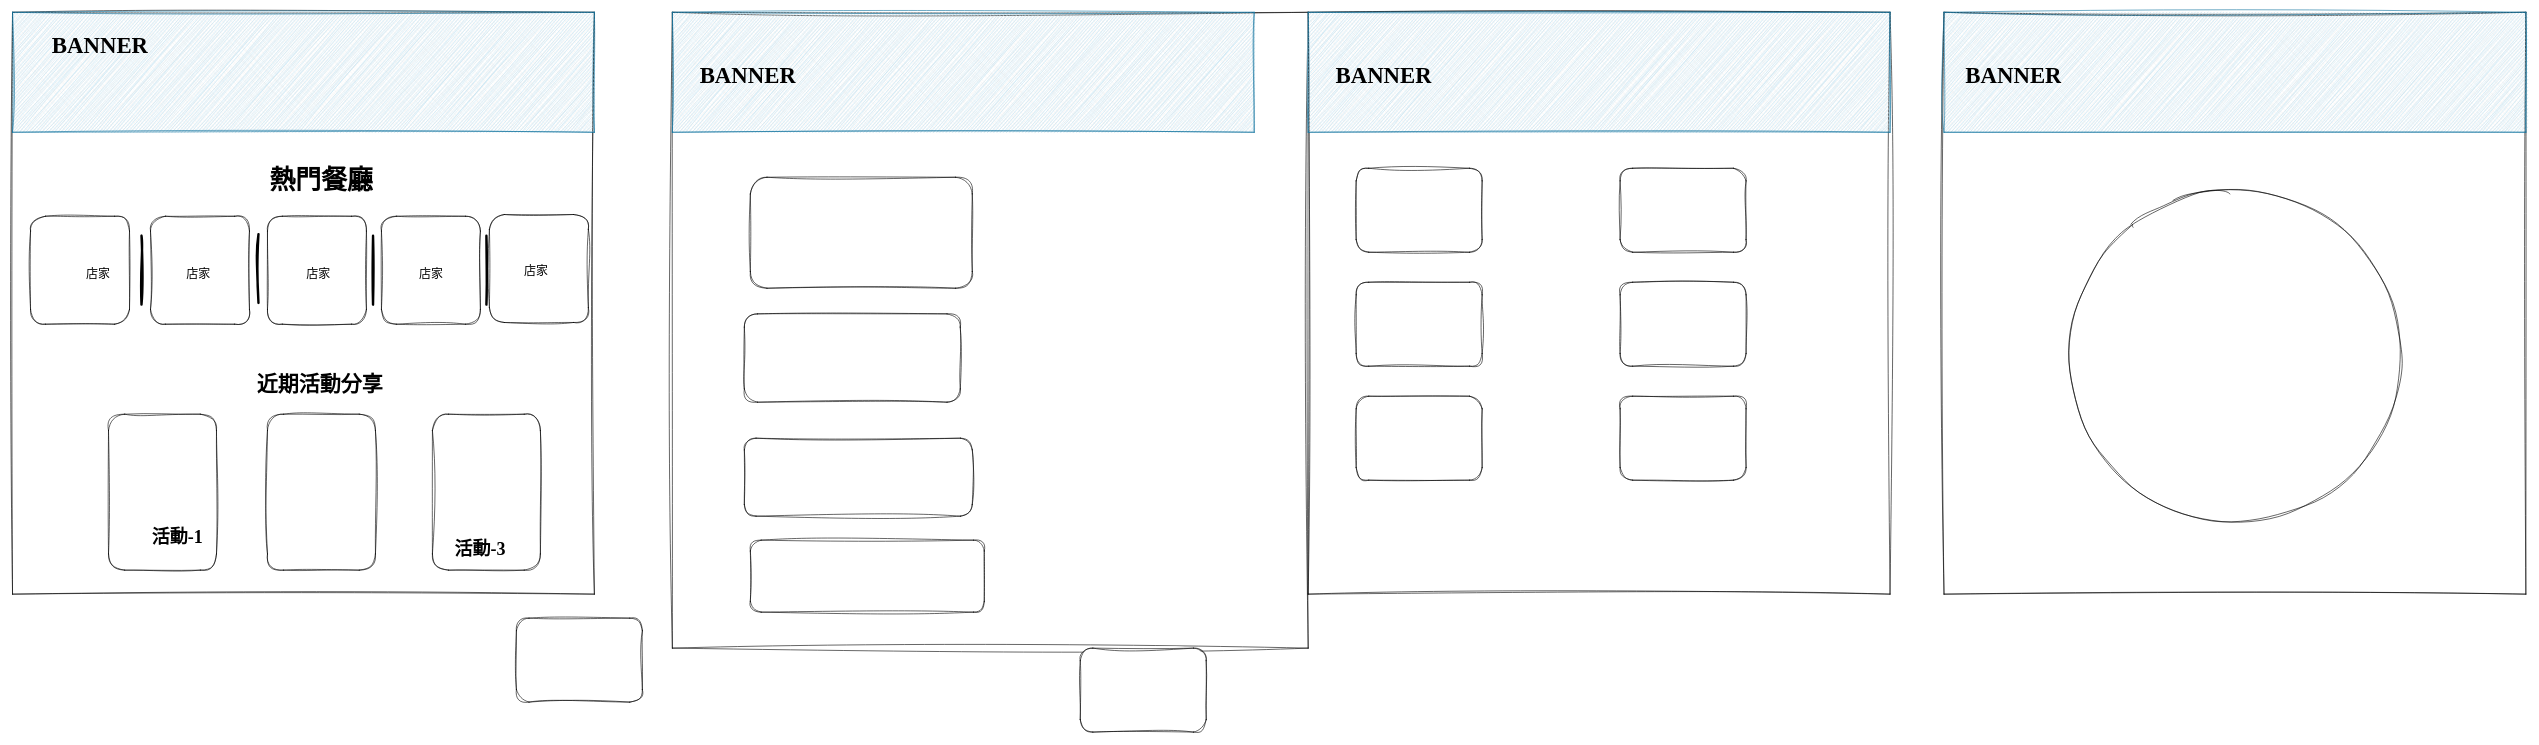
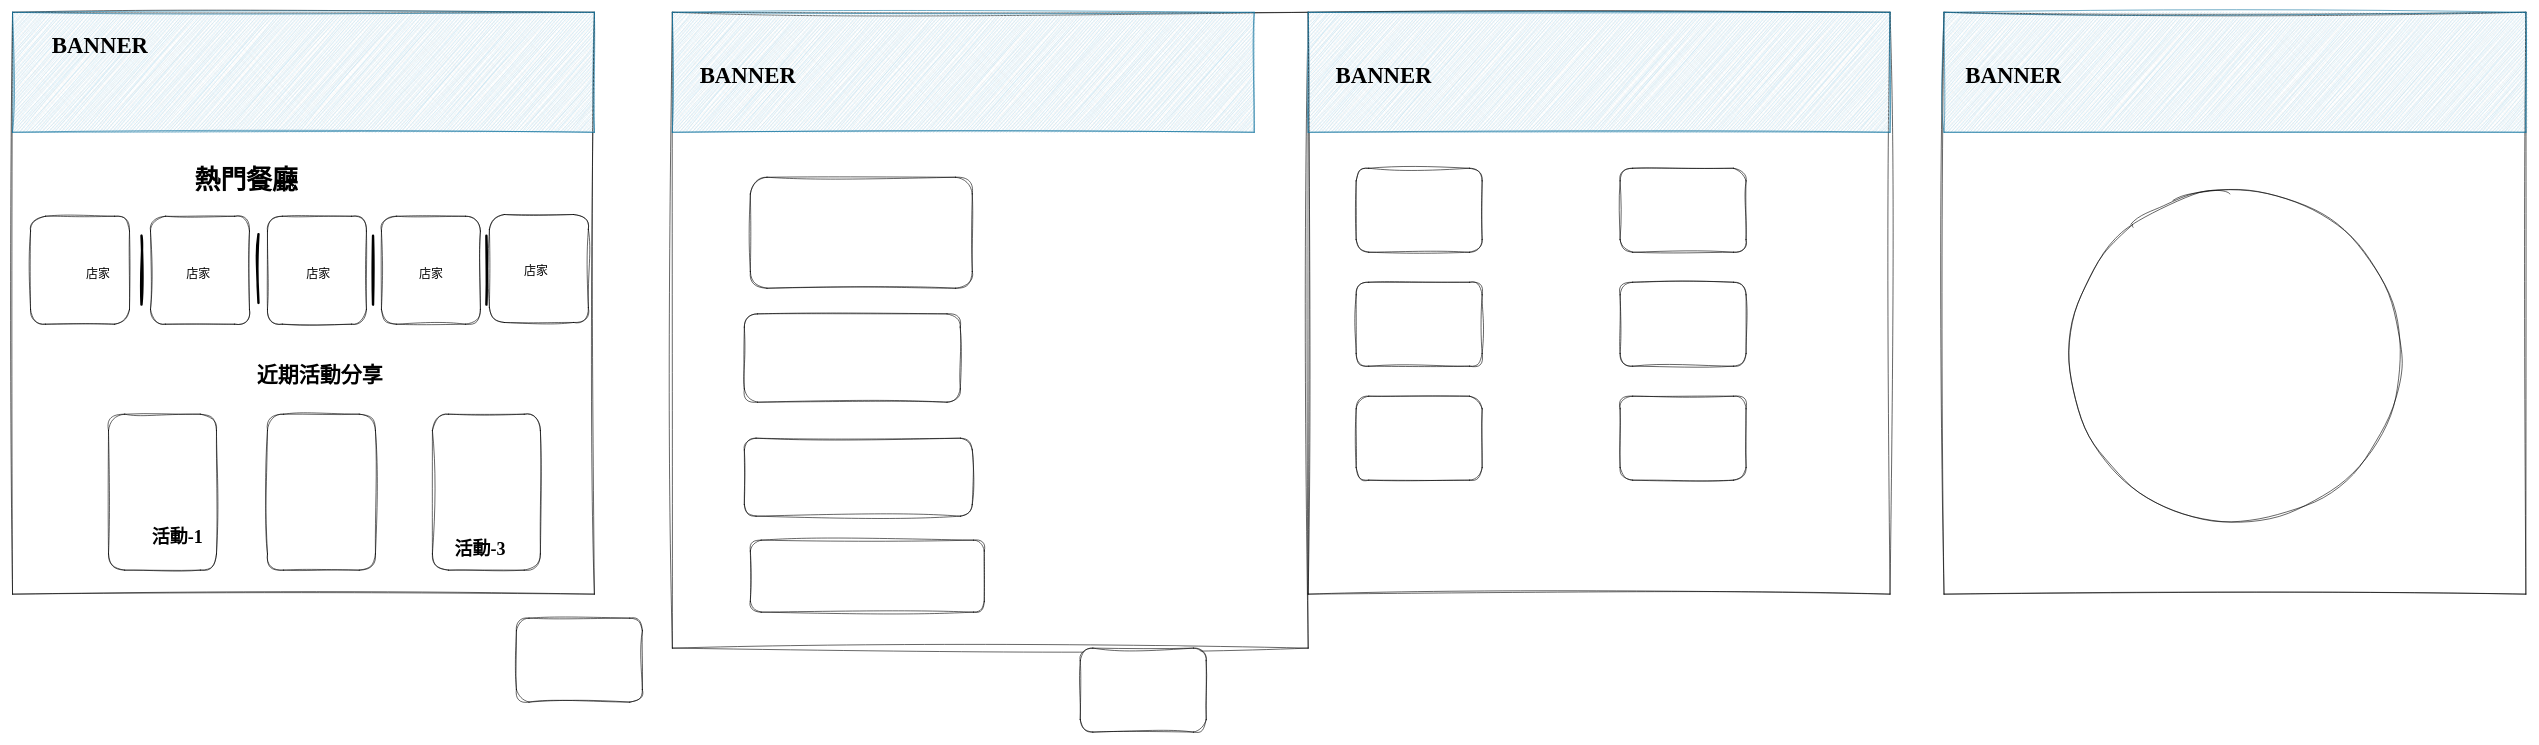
- <mxCell id="7" value="&lt;b&gt;&lt;font style=&quot;font-size: 43px;&quot;&gt;熱門餐廳&lt;/font&gt;&lt;/b&gt;" style="text;html=1;strokeColor=none;fillColor=none;align=center;verticalAlign=middle;whiteSpace=wrap;rounded=0;fontSize=20;fontFamily=Architects Daughter;" parent="1" vertex="1"><mxGeometry x="425" y="270" width="220" height="60" as="geometry" /></mxCell>
+ <mxCell id="7" value="&lt;b&gt;&lt;font style=&quot;font-size: 43px;&quot;&gt;熱門餐廳&lt;/font&gt;&lt;/b&gt;" style="text;html=1;strokeColor=none;fillColor=none;align=center;verticalAlign=middle;whiteSpace=wrap;rounded=0;fontSize=20;fontFamily=Architects Daughter;" parent="1" vertex="1"><mxGeometry x="300" y="270" width="220" height="60" as="geometry" /></mxCell>
- <mxCell id="14" value="&lt;b&gt;&lt;font style=&quot;font-size: 35px;&quot;&gt;近期活動分享&lt;/font&gt;&lt;/b&gt;" style="text;html=1;strokeColor=none;fillColor=none;align=center;verticalAlign=middle;whiteSpace=wrap;rounded=0;fontSize=20;fontFamily=Architects Daughter;" parent="1" vertex="1"><mxGeometry x="425" y="610" width="215" height="60" as="geometry" /></mxCell>
+ <mxCell id="14" value="&lt;b&gt;&lt;font style=&quot;font-size: 35px;&quot;&gt;近期活動分享&lt;/font&gt;&lt;/b&gt;" style="text;html=1;strokeColor=none;fillColor=none;align=center;verticalAlign=middle;whiteSpace=wrap;rounded=0;fontSize=20;fontFamily=Architects Daughter;" parent="1" vertex="1"><mxGeometry x="425" y="595" width="215" height="60" as="geometry" /></mxCell>
